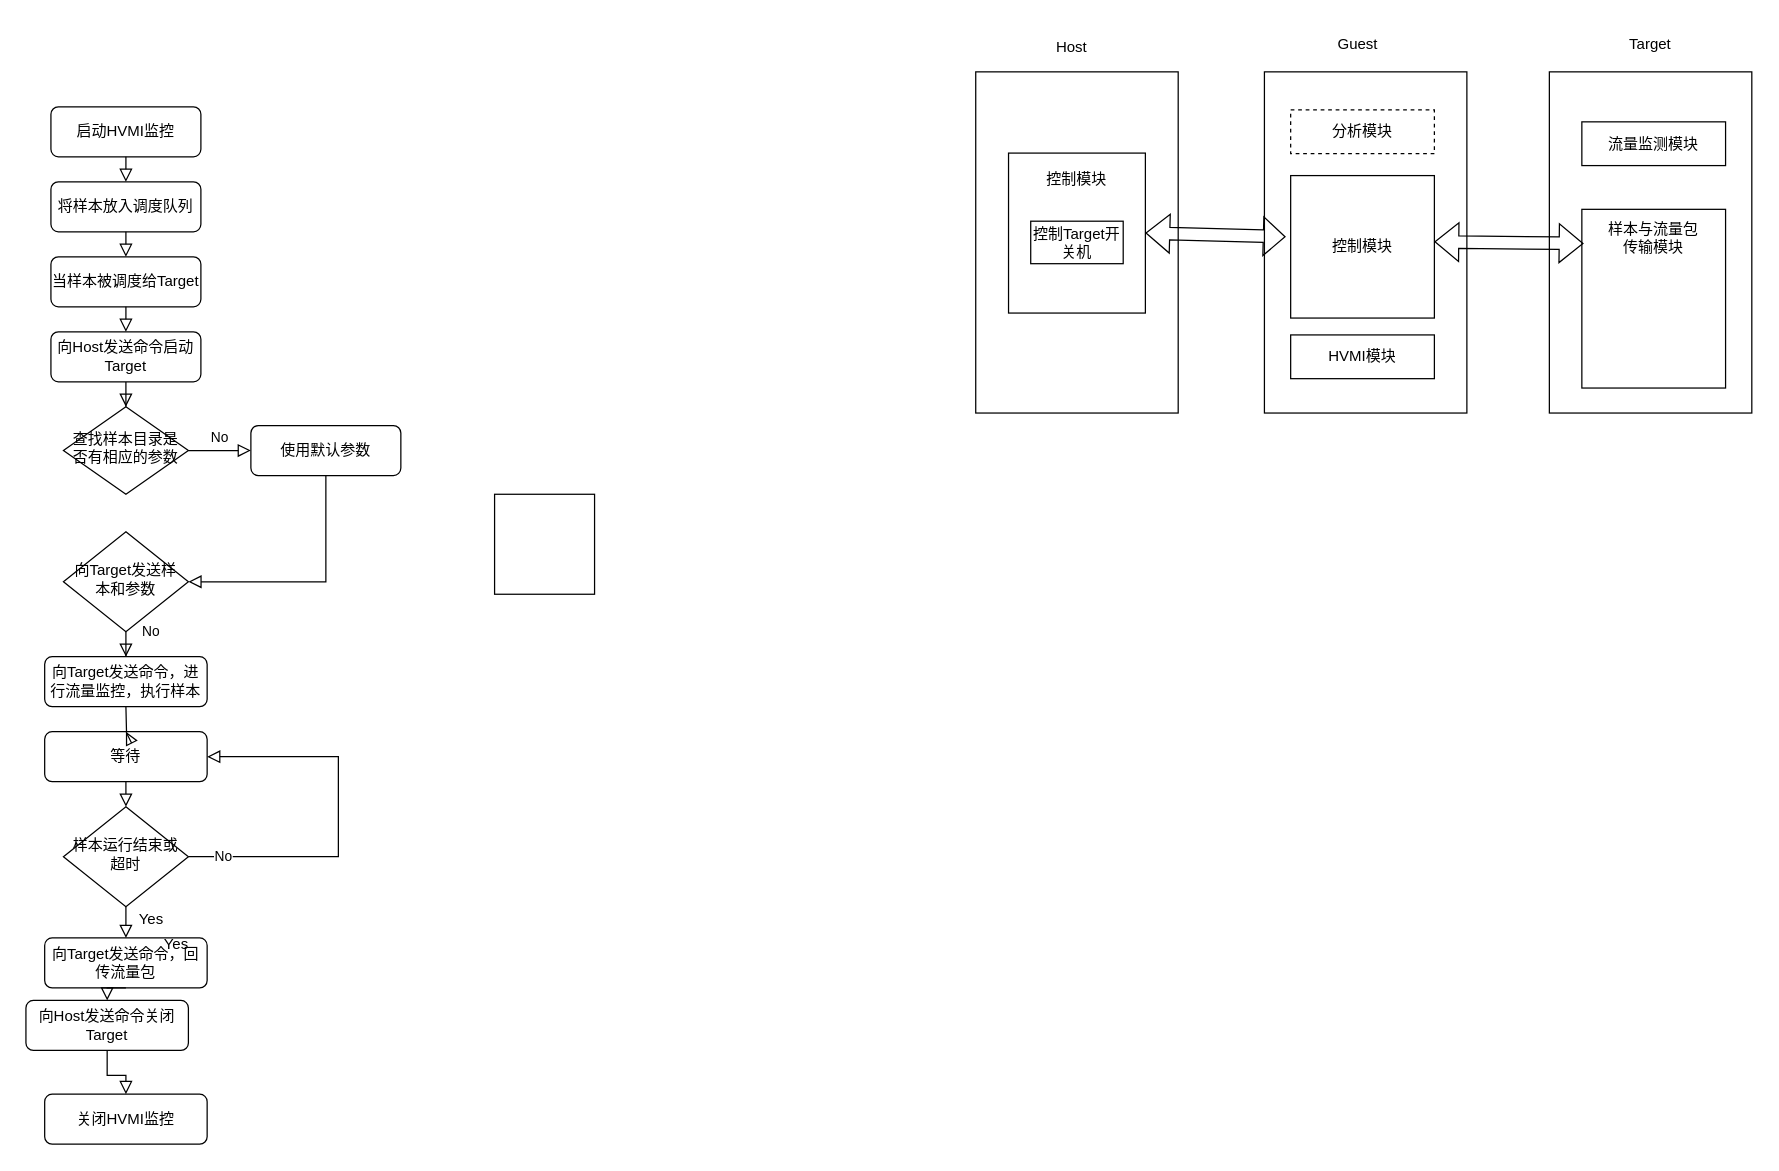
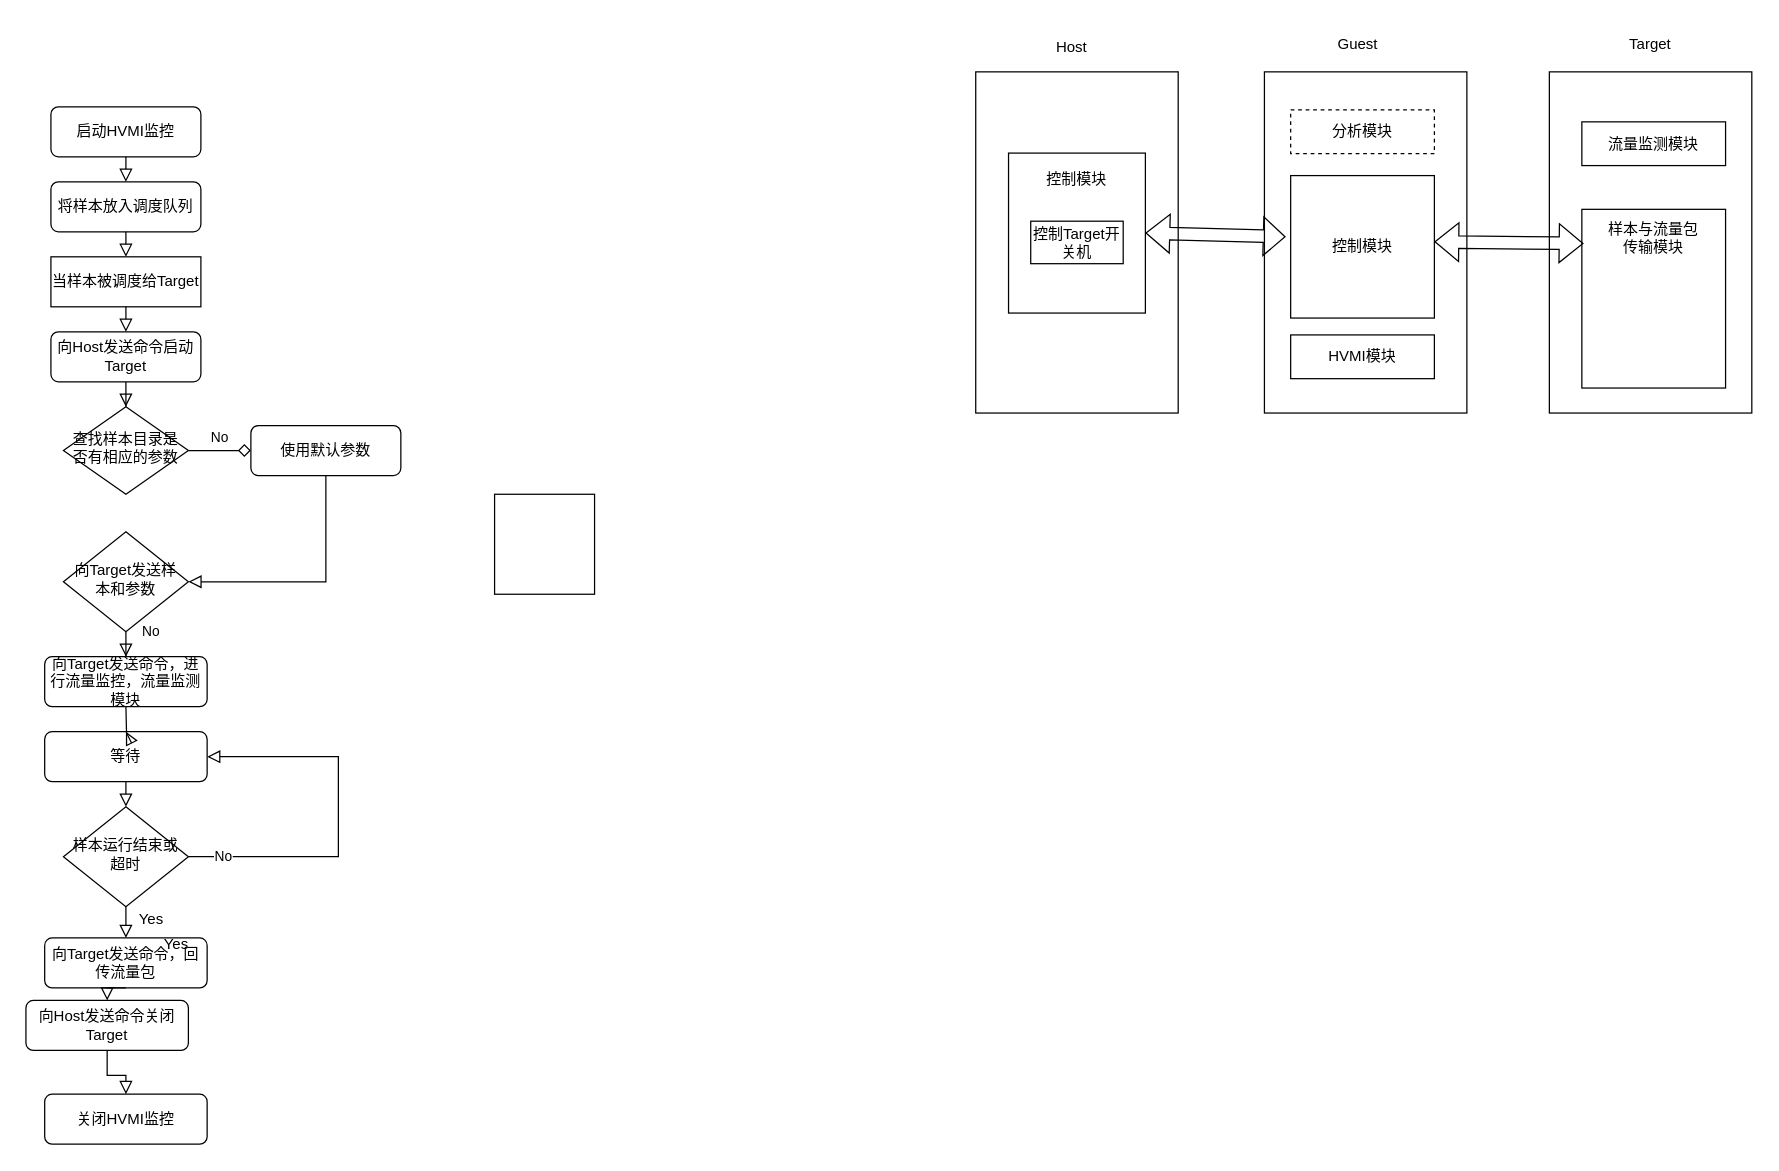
- <mxCell id="13" value="当样本被调度给Target" style="rounded=1;whiteSpace=wrap;html=1;fontSize=12;glass=0;strokeWidth=1;shadow=0;" parent="1" vertex="1"><mxGeometry x="40" y="205" width="120" height="40" as="geometry" /></mxCell>
+ <mxCell id="13" value="当样本被调度给Target" style="whiteSpace=wrap;html=1;fontSize=12;glass=0;strokeWidth=1;shadow=0;rounded=0;" parent="1" vertex="1"><mxGeometry x="40" y="205" width="120" height="40" as="geometry" /></mxCell>
- <mxCell id="4" value="No" style="edgeStyle=orthogonalEdgeStyle;rounded=0;html=1;jettySize=auto;orthogonalLoop=1;fontSize=11;endArrow=block;endFill=0;endSize=8;strokeWidth=1;shadow=0;labelBackgroundColor=none;" parent="1" source="5" target="6" edge="1"><mxGeometry y="10" relative="1" as="geometry"><mxPoint as="offset" /></mxGeometry></mxCell>
+ <mxCell id="4" value="No" style="edgeStyle=orthogonalEdgeStyle;rounded=0;html=1;jettySize=auto;orthogonalLoop=1;fontSize=11;endArrow=diamond;endFill=0;endSize=8;strokeWidth=1;shadow=0;labelBackgroundColor=none;" parent="1" source="5" target="6" edge="1"><mxGeometry y="10" relative="1" as="geometry"><mxPoint as="offset" /></mxGeometry></mxCell>
- <mxCell id="9" value="向Target发送命令，进行流量监控，执行样本" style="rounded=1;whiteSpace=wrap;html=1;fontSize=12;glass=0;strokeWidth=1;shadow=0;" parent="1" vertex="1"><mxGeometry x="35" y="525" width="130" height="40" as="geometry" /></mxCell>
+ <mxCell id="9" value="向Target发送命令，进行流量监控，流量监测模块" style="rounded=1;whiteSpace=wrap;html=1;fontSize=12;glass=0;strokeWidth=1;shadow=0;" parent="1" vertex="1"><mxGeometry x="35" y="525" width="130" height="40" as="geometry" /></mxCell>
